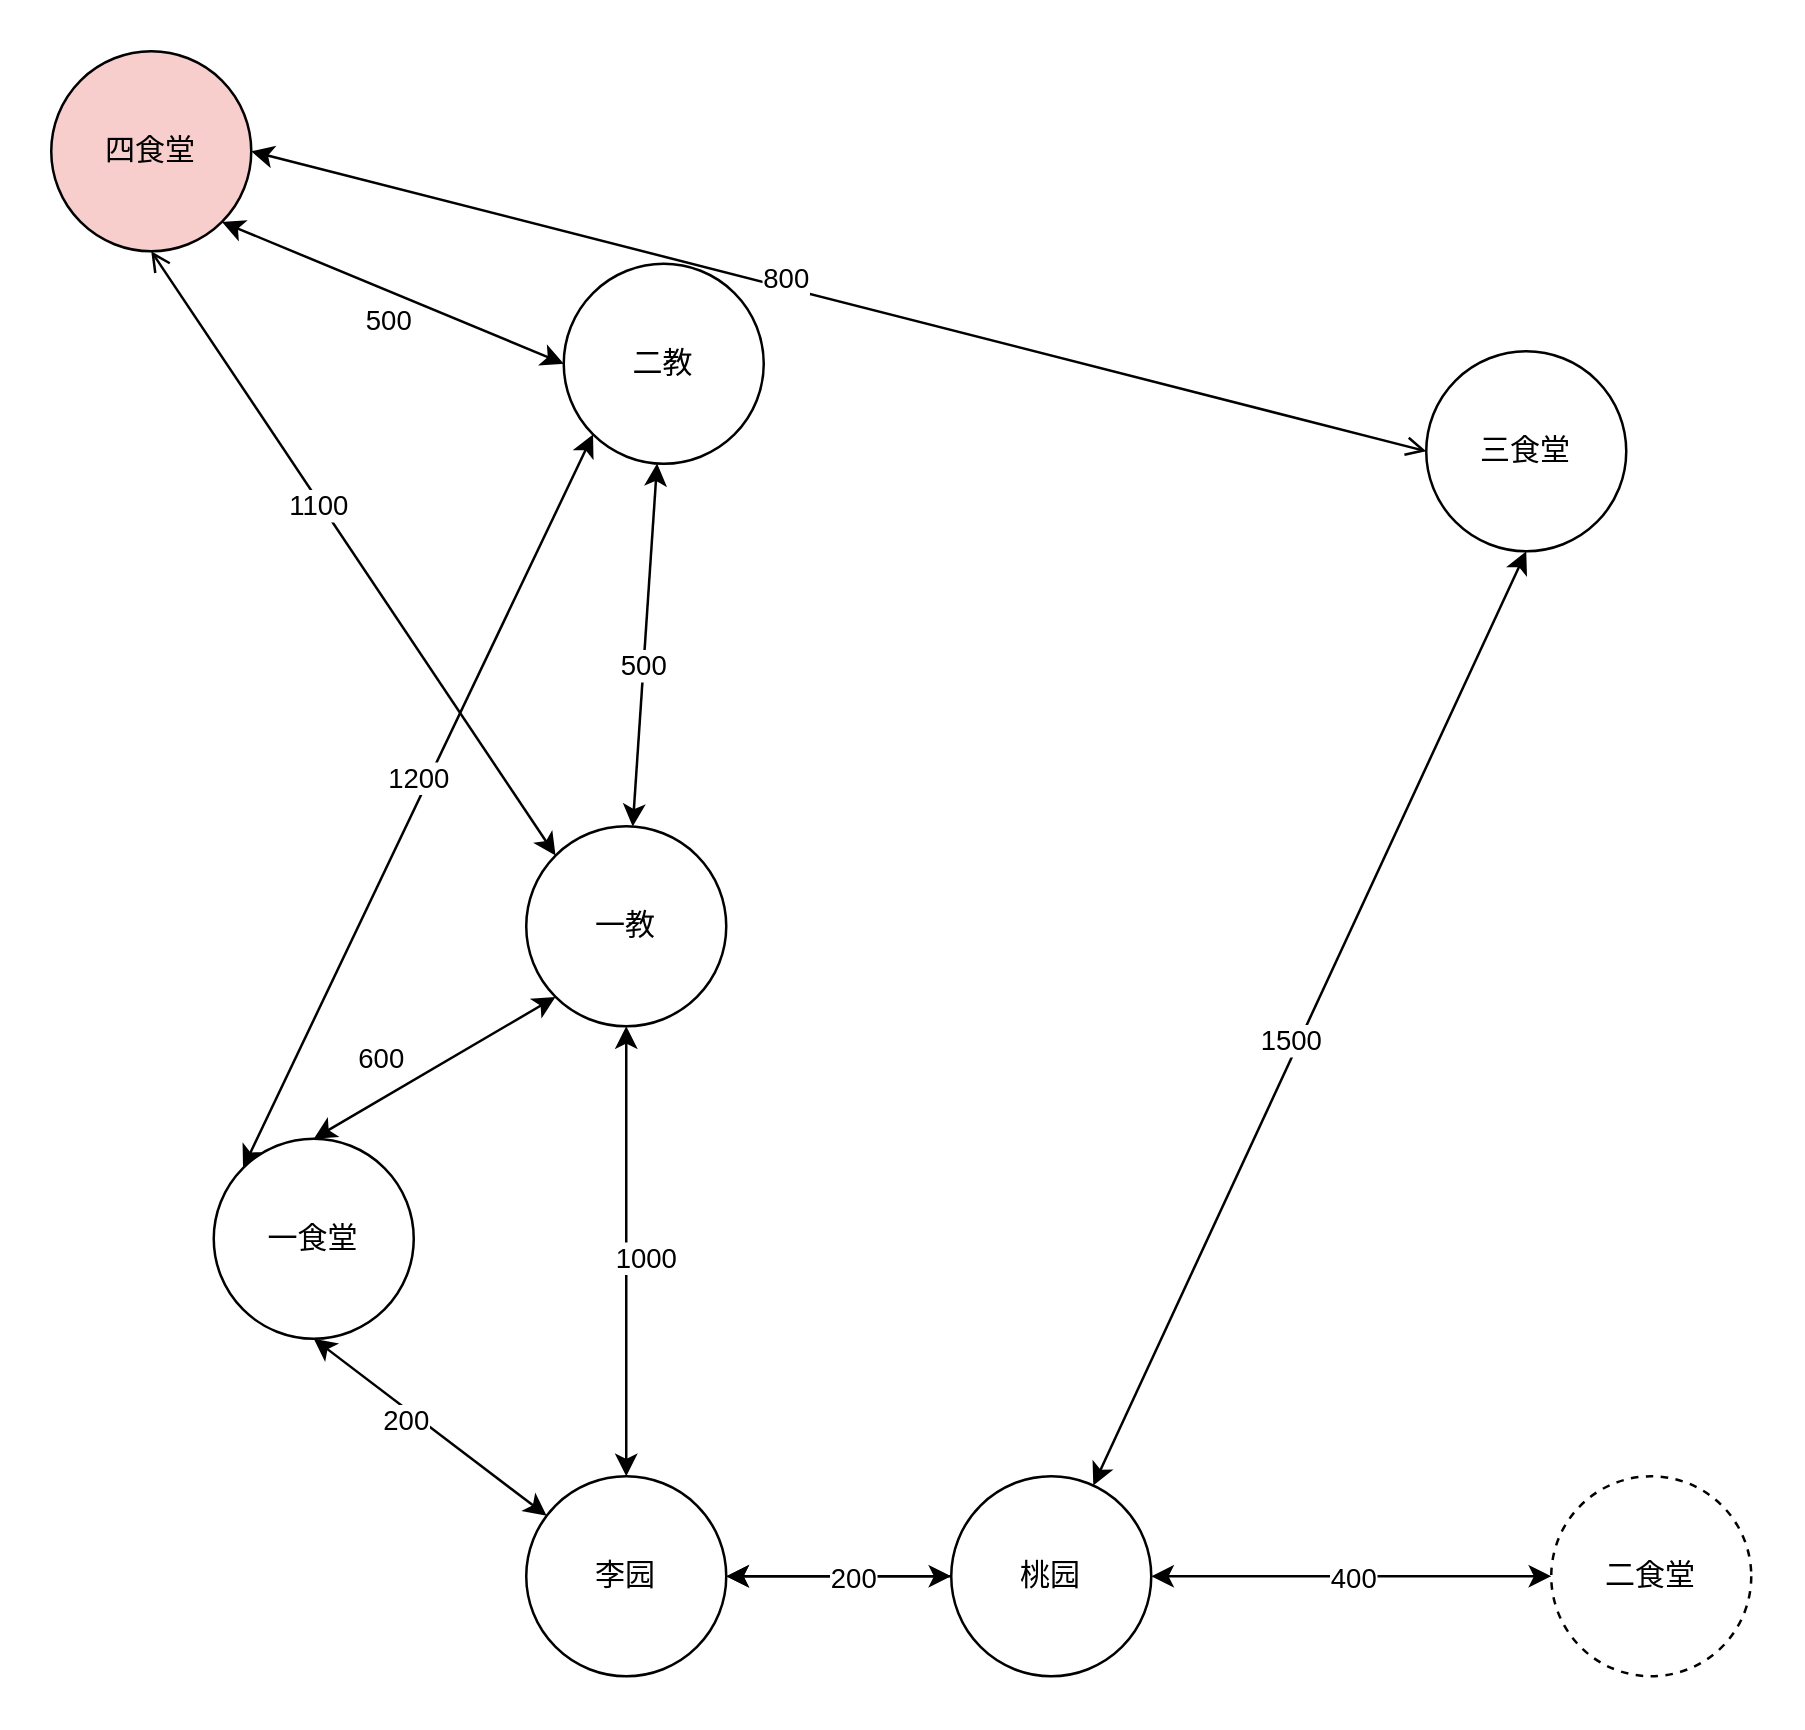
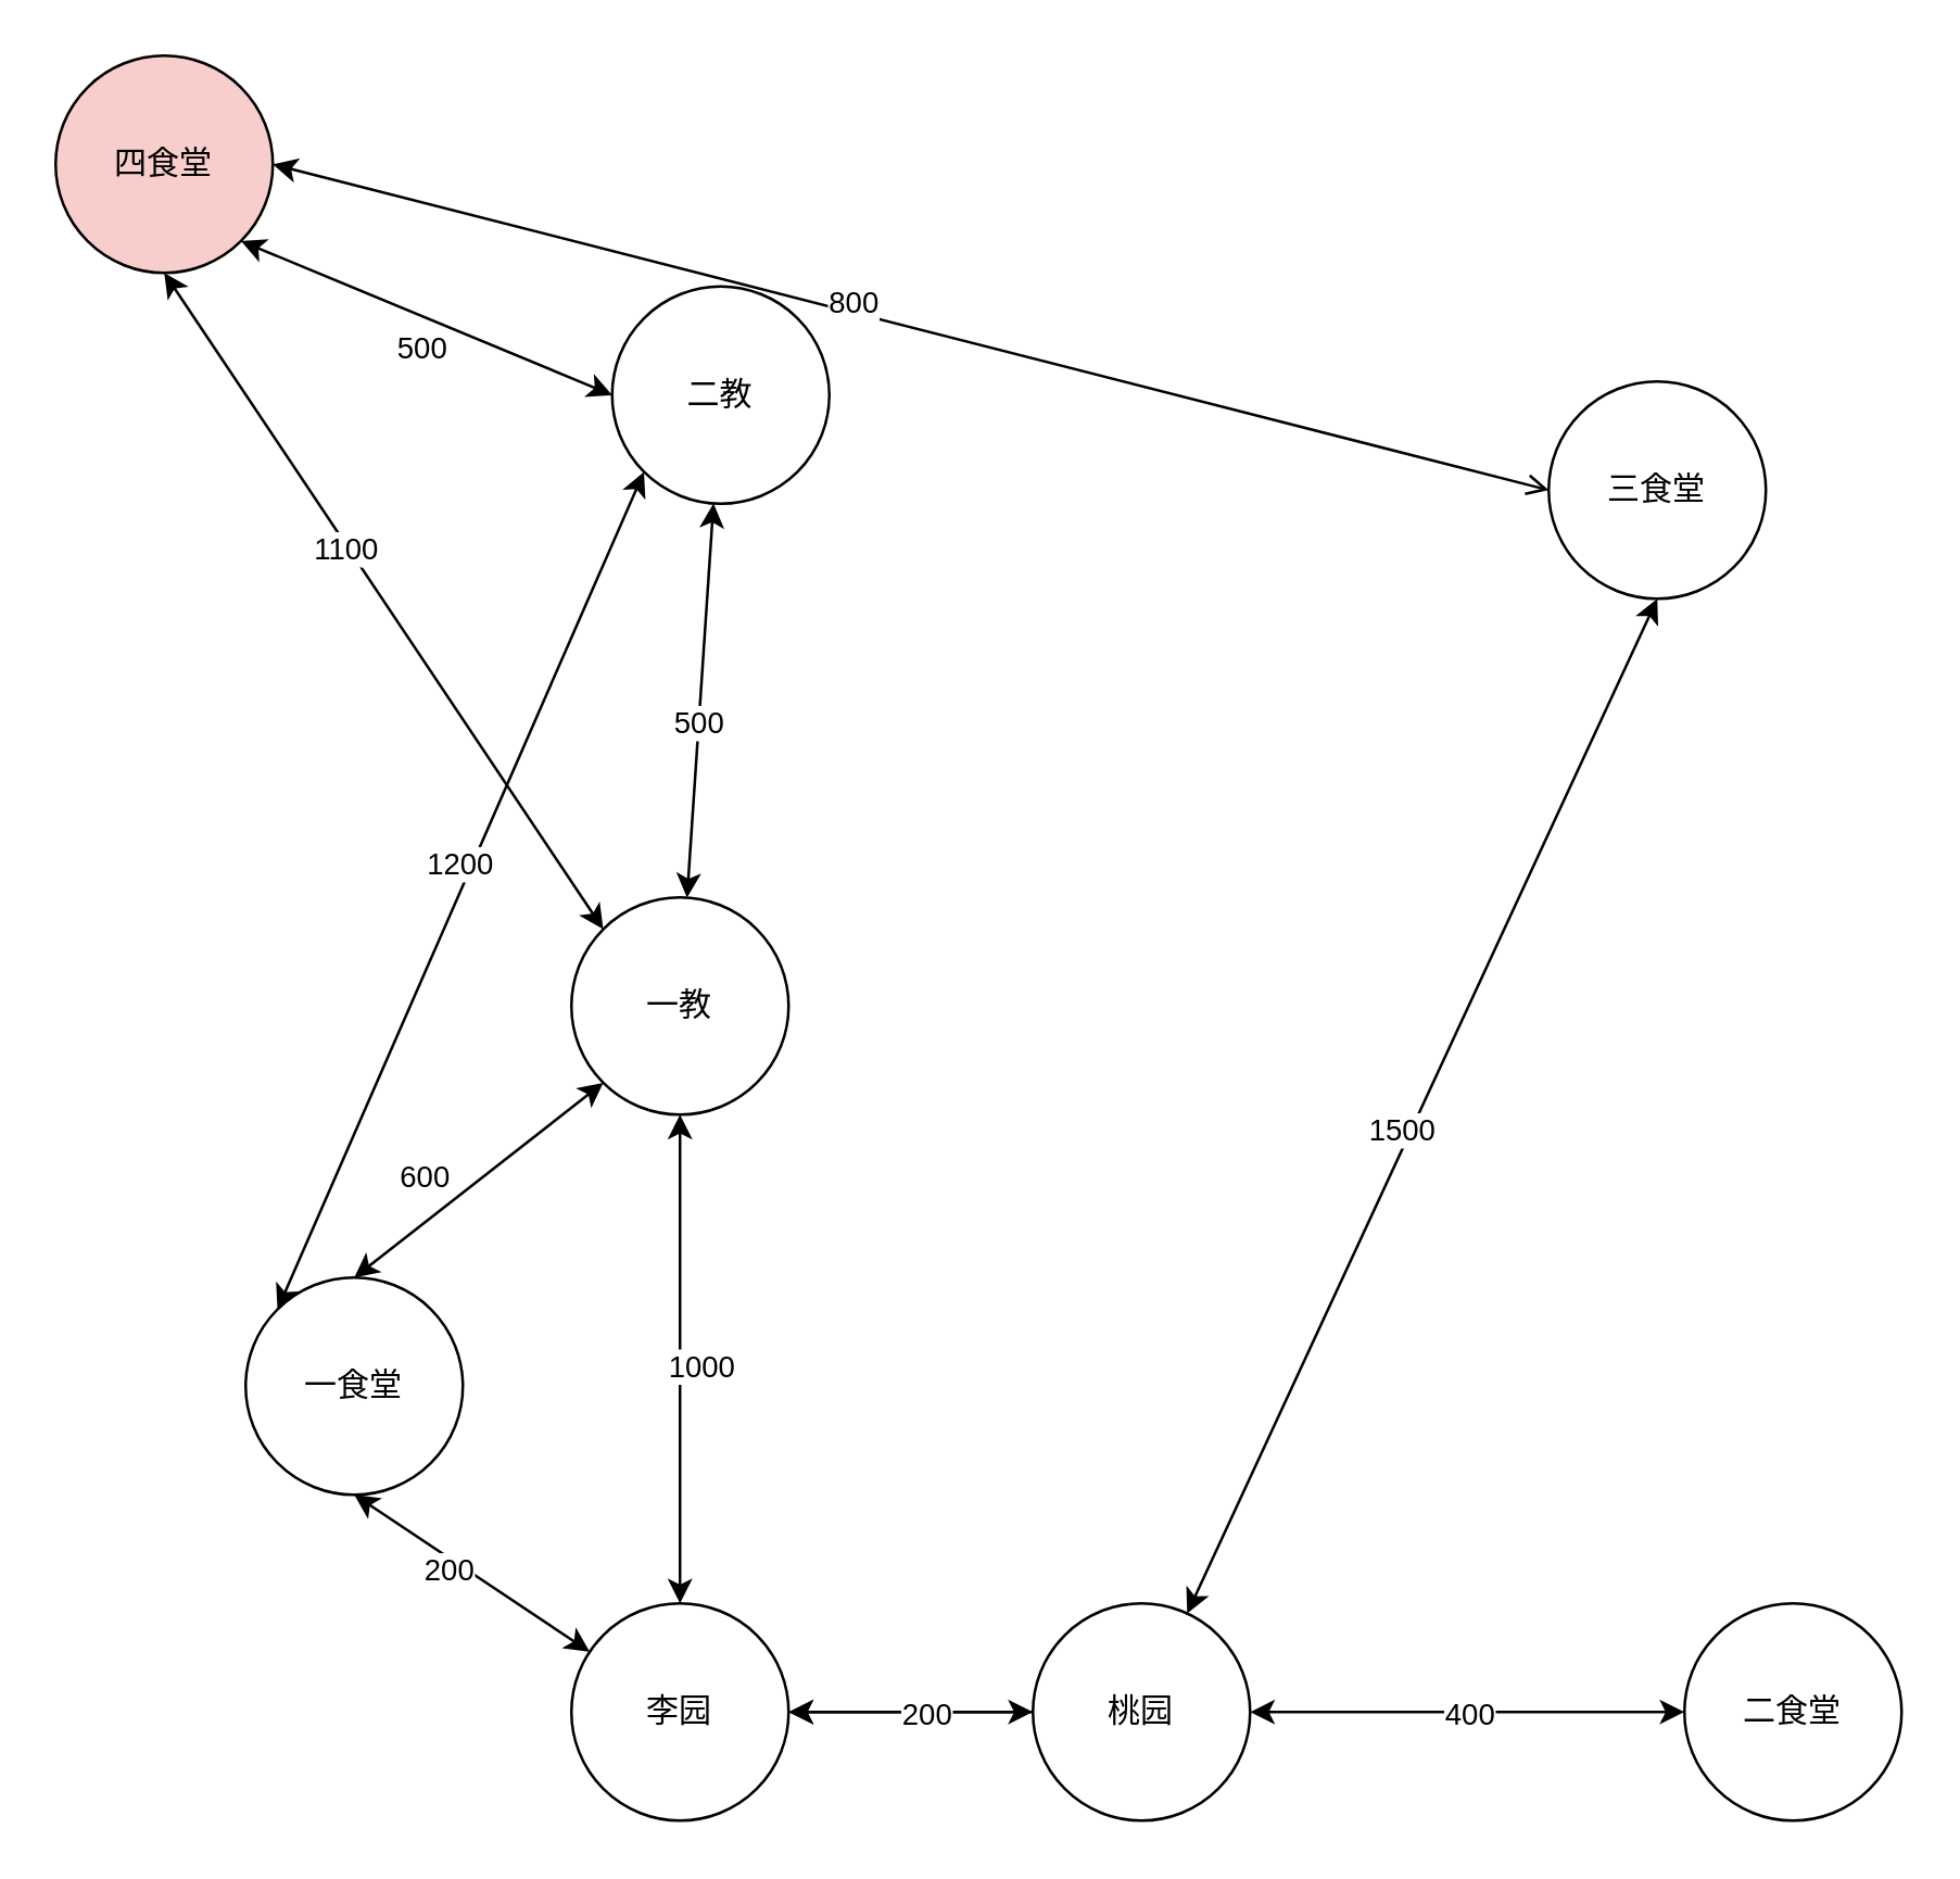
- <mxCell id="31" value="" style="endArrow=open;startArrow=classic;html=1;rounded=0;exitX=0;exitY=0;exitDx=0;exitDy=0;entryX=0.5;entryY=1;entryDx=0;entryDy=0;" parent="1" source="6" target="7" edge="1"><mxGeometry width="50" height="50" relative="1" as="geometry"><mxPoint x="460" y="360" as="sourcePoint" /><mxPoint x="510" y="310" as="targetPoint" /></mxGeometry></mxCell>
+ <mxCell id="31" value="" style="endArrow=classic;startArrow=classic;html=1;rounded=0;exitX=0;exitY=0;exitDx=0;exitDy=0;entryX=0.5;entryY=1;entryDx=0;entryDy=0;" parent="1" source="6" target="7" edge="1"><mxGeometry width="50" height="50" relative="1" as="geometry"><mxPoint x="460" y="360" as="sourcePoint" /><mxPoint x="510" y="310" as="targetPoint" /></mxGeometry></mxCell>
- <mxCell id="10" value="一食堂" style="ellipse;whiteSpace=wrap;html=1;aspect=fixed;" parent="1" vertex="1"><mxGeometry x="85" y="455" width="80" height="80" as="geometry" /></mxCell>
+ <mxCell id="10" value="一食堂" style="ellipse;whiteSpace=wrap;html=1;aspect=fixed;" parent="1" vertex="1"><mxGeometry x="90" y="470" width="80" height="80" as="geometry" /></mxCell>
- <mxCell id="9" value="二食堂" style="ellipse;whiteSpace=wrap;html=1;aspect=fixed;dashed=1;" parent="1" vertex="1"><mxGeometry x="620" y="590" width="80" height="80" as="geometry" /></mxCell>
+ <mxCell id="9" value="二食堂" style="ellipse;whiteSpace=wrap;html=1;aspect=fixed;" parent="1" vertex="1"><mxGeometry x="620" y="590" width="80" height="80" as="geometry" /></mxCell>
